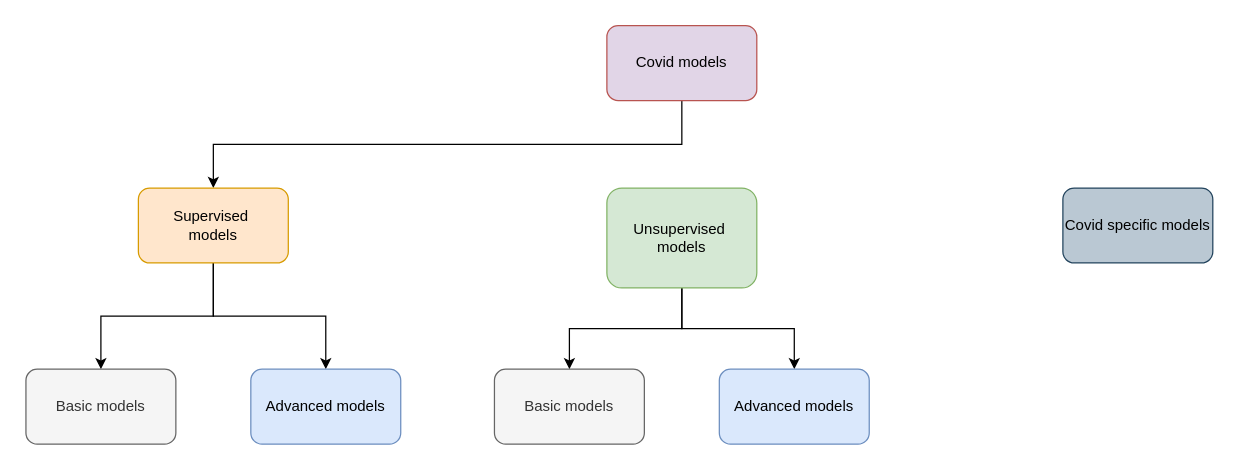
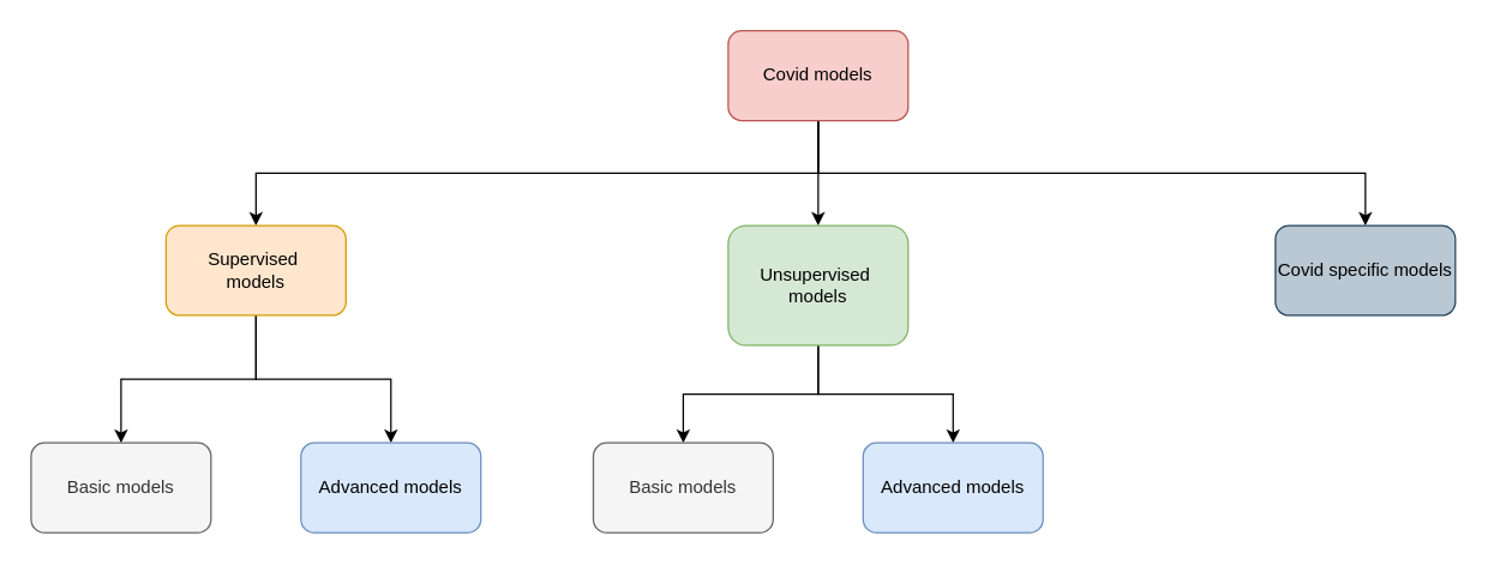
- <mxCell id="5" value="Covid models" style="rounded=1;whiteSpace=wrap;html=1;fillColor=#e1d5e7;strokeColor=#b85450;" parent="1" vertex="1"><mxGeometry x="485" y="20" width="120" height="60" as="geometry" /></mxCell>
+ <mxCell id="5" value="Covid models" style="rounded=1;whiteSpace=wrap;html=1;fillColor=#f8cecc;strokeColor=#b85450;" parent="1" vertex="1"><mxGeometry x="485" y="20" width="120" height="60" as="geometry" /></mxCell>
+ <mxCell id="4" style="edgeStyle=orthogonalEdgeStyle;rounded=0;orthogonalLoop=1;jettySize=auto;html=1;exitX=0.5;exitY=1;exitDx=0;exitDy=0;entryX=0.5;entryY=0;entryDx=0;entryDy=0;" parent="1" source="5" target="16" edge="1"><mxGeometry relative="1" as="geometry" /></mxCell>
+ <mxCell id="3" style="edgeStyle=orthogonalEdgeStyle;rounded=0;orthogonalLoop=1;jettySize=auto;html=1;exitX=0.5;exitY=1;exitDx=0;exitDy=0;entryX=0.5;entryY=0;entryDx=0;entryDy=0;" parent="1" source="5" target="11" edge="1"><mxGeometry relative="1" as="geometry" /></mxCell>
